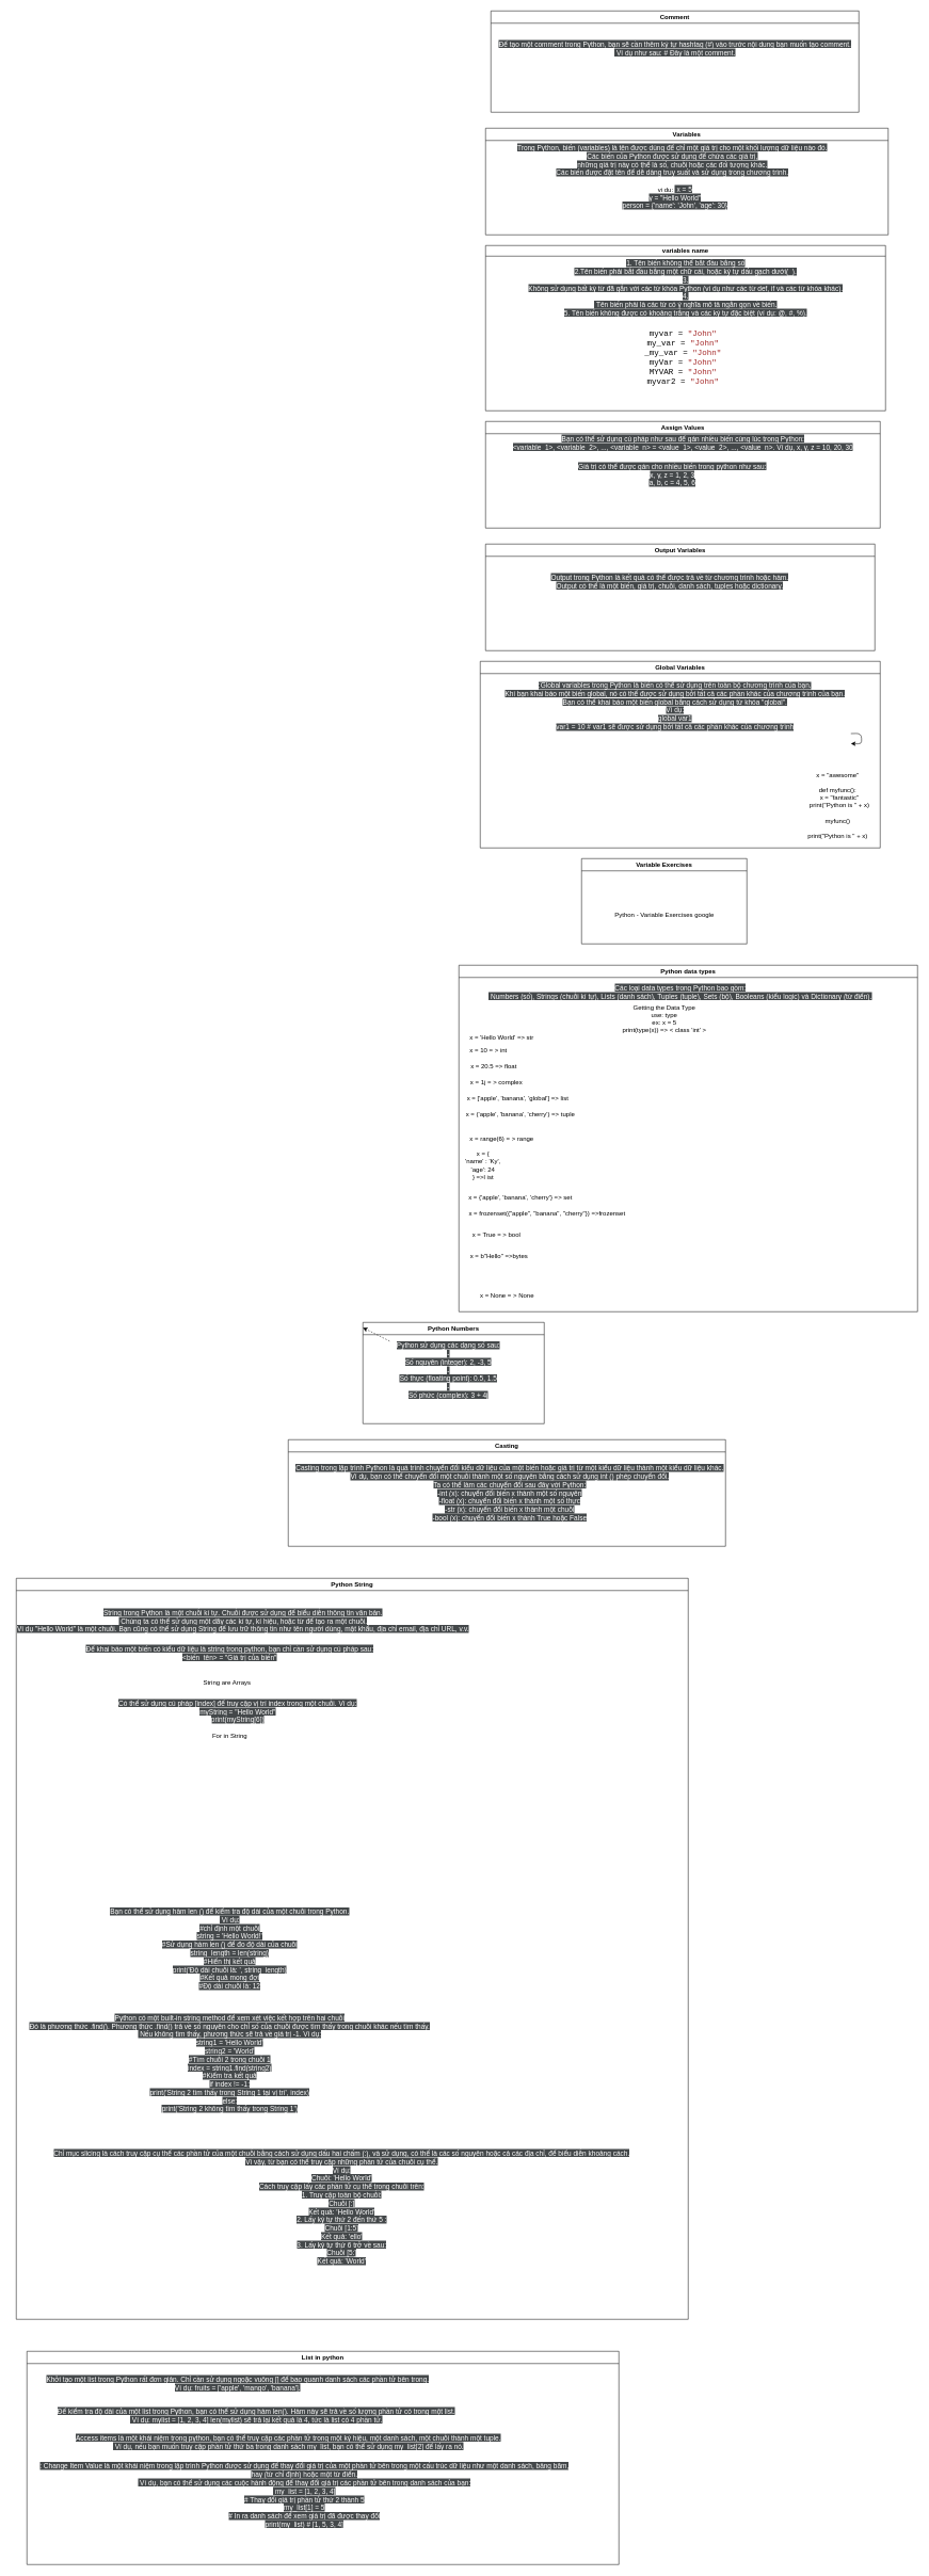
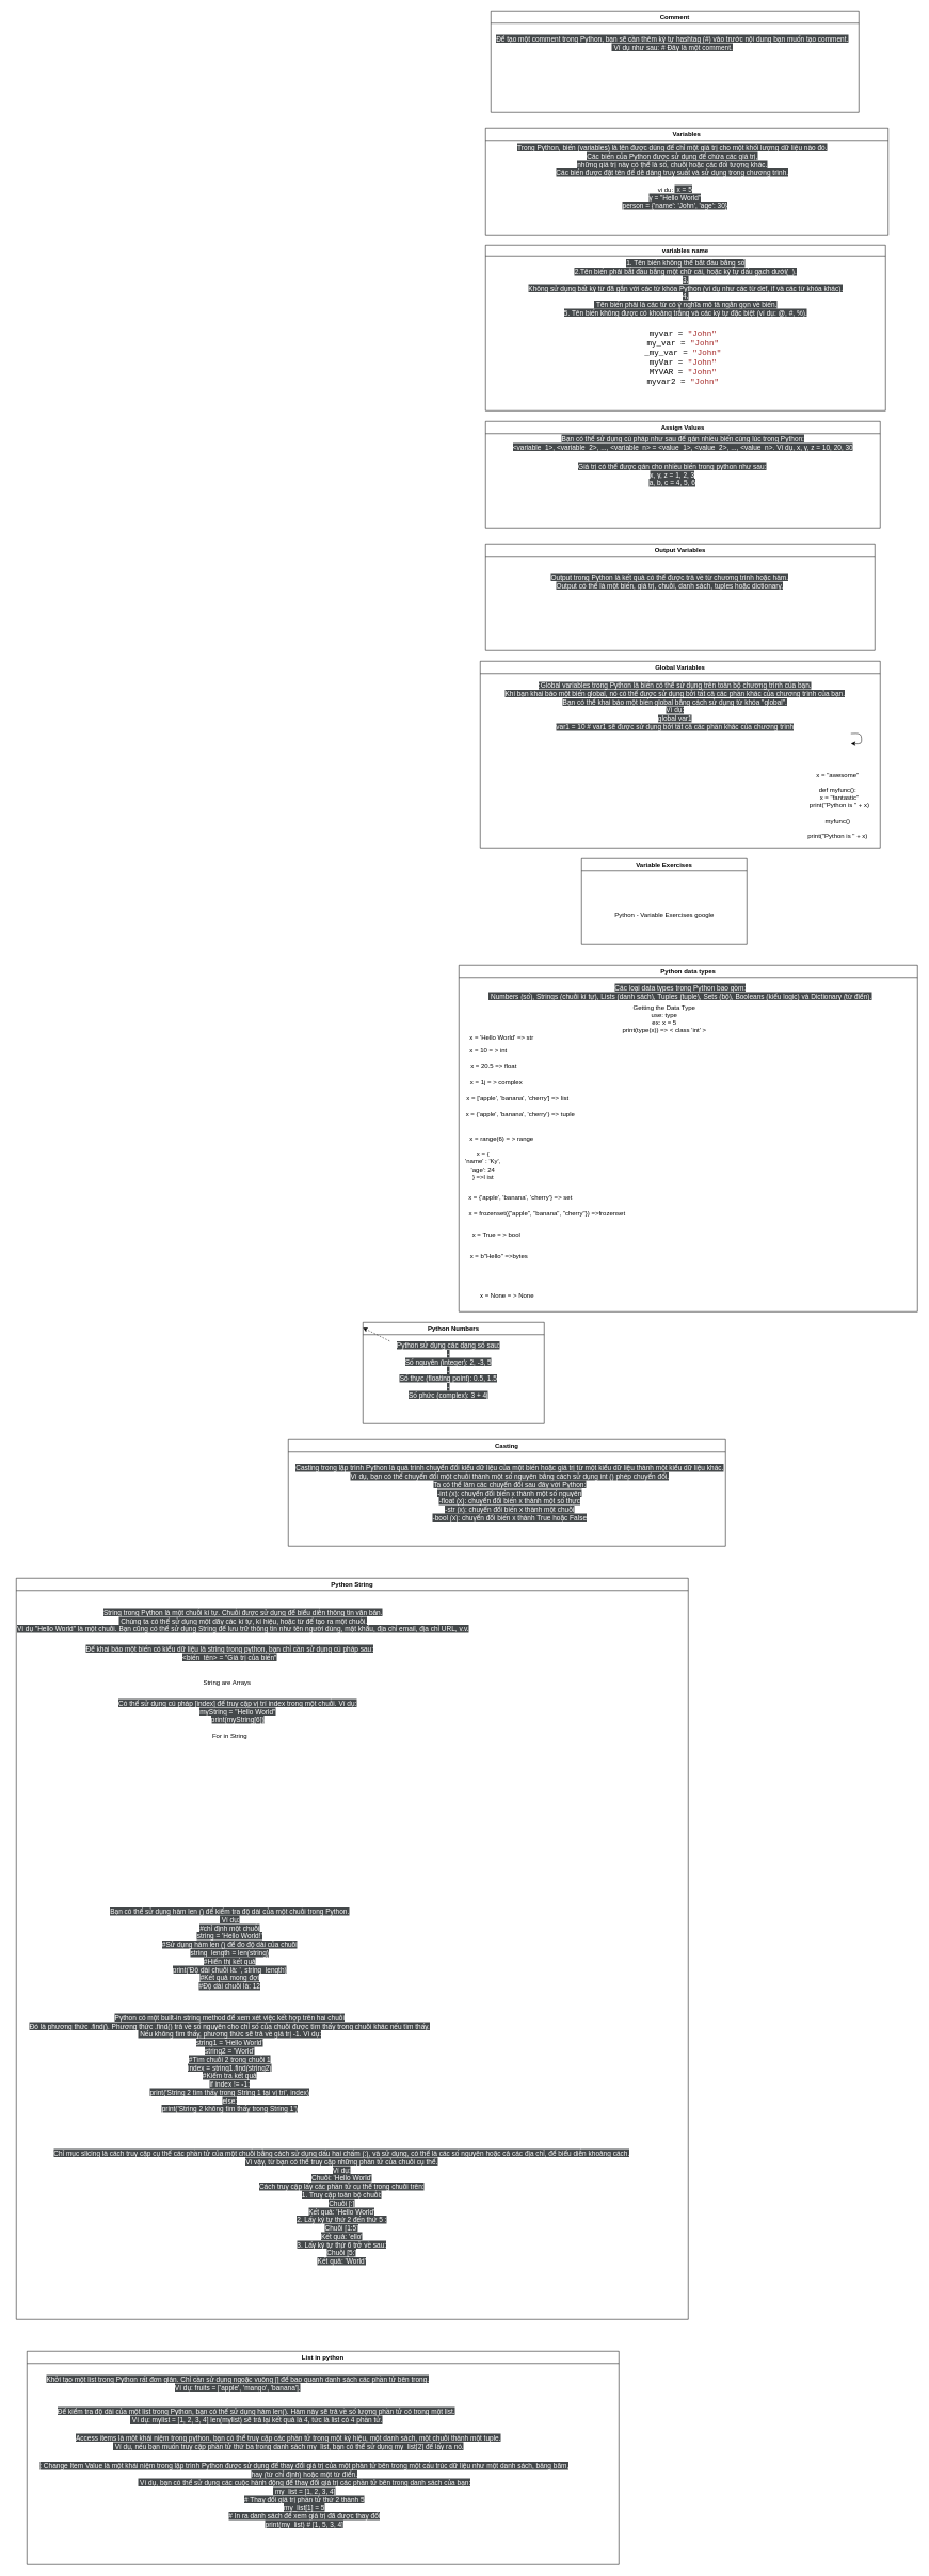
- <mxCell id="3" value="&lt;span style=&quot;color: rgb(255, 255, 255); font-family: &amp;quot;Public Sans&amp;quot;, sans-serif; font-size: 13px; text-align: left; background-color: rgb(68, 72, 74);&quot;&gt;Để tạo một comment trong Python, bạn sẽ cần thêm ký tự hashtag (#) vào trước nội dung bạn muốn tạo comment.&lt;br&gt;&amp;nbsp;Ví dụ như sau: # Đây là một comment.&lt;/span&gt;" style="text;html=1;align=center;verticalAlign=middle;resizable=0;points=[];autosize=1;strokeColor=none;fillColor=none;" vertex="1" parent="2"><mxGeometry x="5" y="50" width="680" height="40" as="geometry" /></mxCell>
+ <mxCell id="3" value="&lt;span style=&quot;color: rgb(255, 255, 255); font-family: &amp;quot;Public Sans&amp;quot;, sans-serif; font-size: 13px; text-align: left; background-color: rgb(68, 72, 74);&quot;&gt;Để tạo một comment trong Python, bạn sẽ cần thêm ký tự hashtag (#) vào trước nội dung bạn muốn tạo comment.&lt;br&gt;&amp;nbsp;Ví dụ như sau: # Đây là một comment.&lt;/span&gt;" style="text;html=1;align=center;verticalAlign=middle;resizable=0;points=[];autosize=1;strokeColor=none;fillColor=none;" vertex="1" parent="2"><mxGeometry y="40" width="680" height="40" as="geometry" /></mxCell>
- <mxCell id="28" value="x = ['apple', 'banana', 'global'] =&amp;gt; list&lt;br&gt;" style="text;html=1;align=center;verticalAlign=middle;resizable=0;points=[];autosize=1;strokeColor=none;fillColor=none;" vertex="1" parent="21"><mxGeometry y="235" width="220" height="30" as="geometry" /></mxCell>
+ <mxCell id="28" value="x = ['apple', 'banana', 'cherry'] =&amp;gt; list&lt;br&gt;" style="text;html=1;align=center;verticalAlign=middle;resizable=0;points=[];autosize=1;strokeColor=none;fillColor=none;" vertex="1" parent="21"><mxGeometry y="235" width="220" height="30" as="geometry" /></mxCell>
